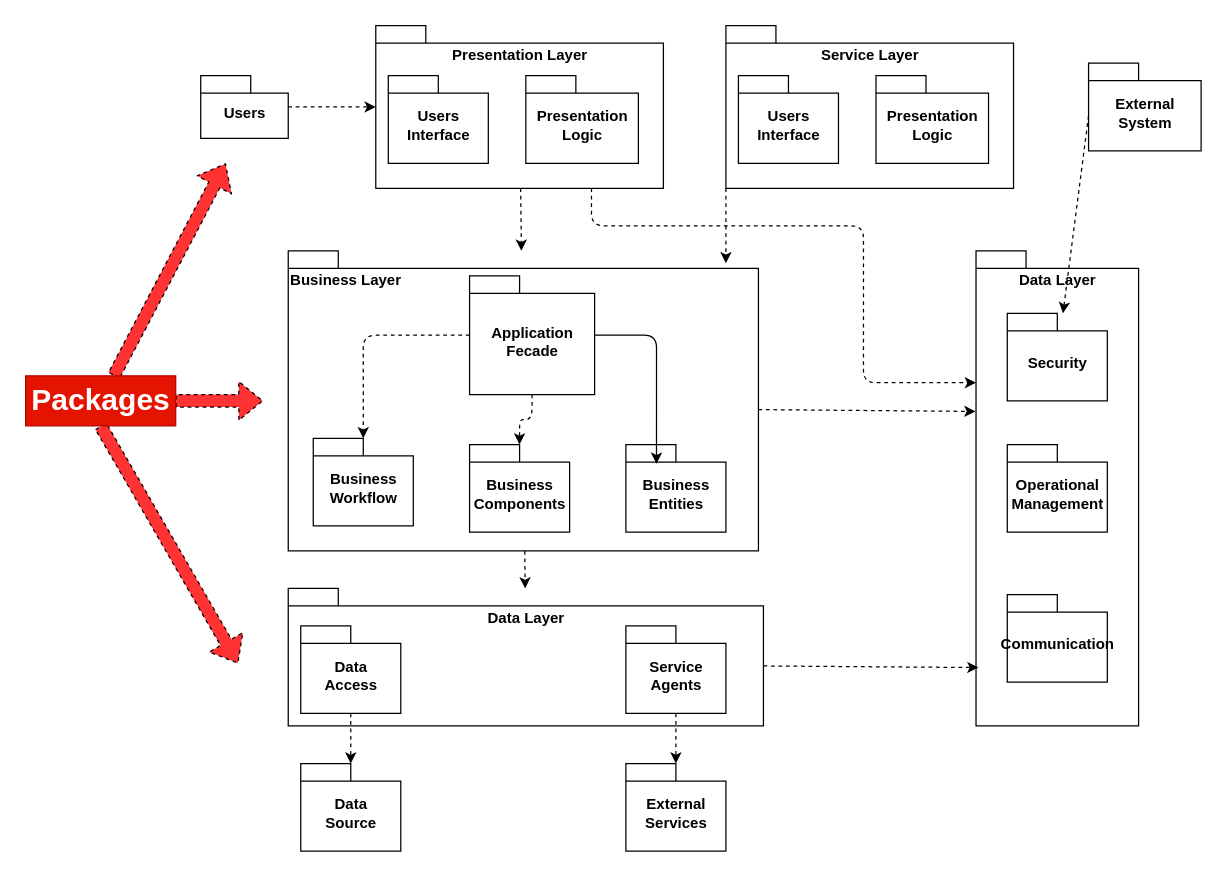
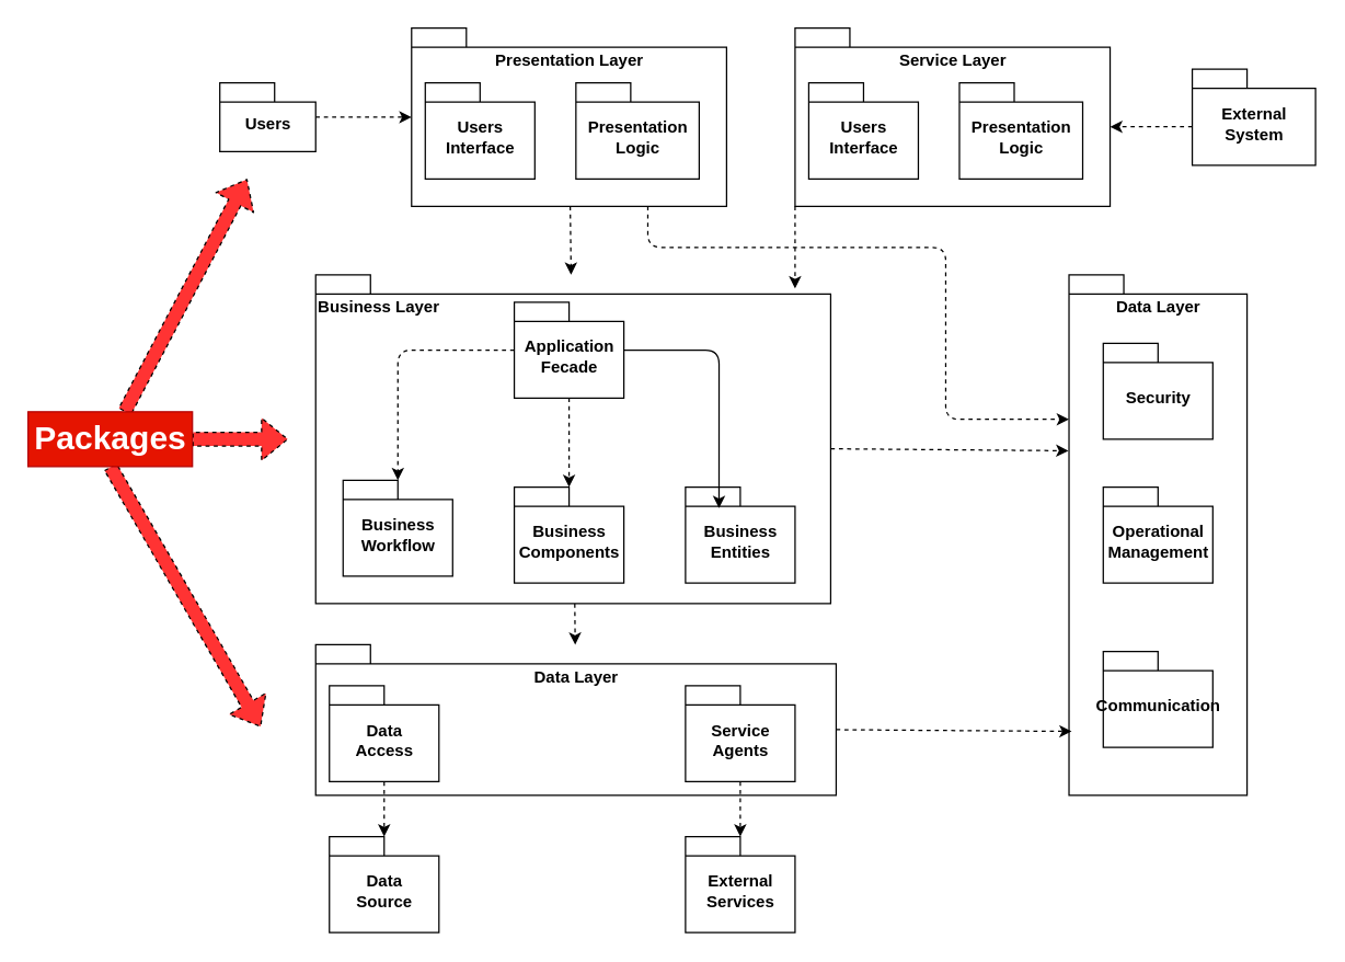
- <mxCell id="36" value="" style="endArrow=classic;html=1;dashed=1;exitX=0;exitY=0;exitDx=0;exitDy=42;exitPerimeter=0;" edge="1" parent="1" source="9" target="21"><mxGeometry width="50" height="50" relative="1" as="geometry"><mxPoint x="616" y="337" as="sourcePoint" /><mxPoint x="789.61" y="338.44" as="targetPoint" /></mxGeometry></mxCell>
+ <mxCell id="36" value="" style="endArrow=classic;html=1;dashed=1;exitX=0;exitY=0;exitDx=0;exitDy=42;exitPerimeter=0;entryX=0;entryY=0;entryDx=230.0;entryDy=72;entryPerimeter=0;" edge="1" parent="1" source="9" target="6"><mxGeometry width="50" height="50" relative="1" as="geometry"><mxPoint x="616" y="337" as="sourcePoint" /><mxPoint x="789.61" y="338.44" as="targetPoint" /></mxGeometry></mxCell>
- <mxCell id="14" value="Application&lt;br&gt;Fecade" style="shape=folder;fontStyle=1;spacingTop=10;tabWidth=40;tabHeight=14;tabPosition=left;html=1;" vertex="1" parent="1"><mxGeometry x="375" y="220" width="100" height="95" as="geometry" /></mxCell>
+ <mxCell id="14" value="Application&lt;br&gt;Fecade" style="shape=folder;fontStyle=1;spacingTop=10;tabWidth=40;tabHeight=14;tabPosition=left;html=1;" vertex="1" parent="1"><mxGeometry x="375" y="220" width="80" height="70" as="geometry" /></mxCell>
